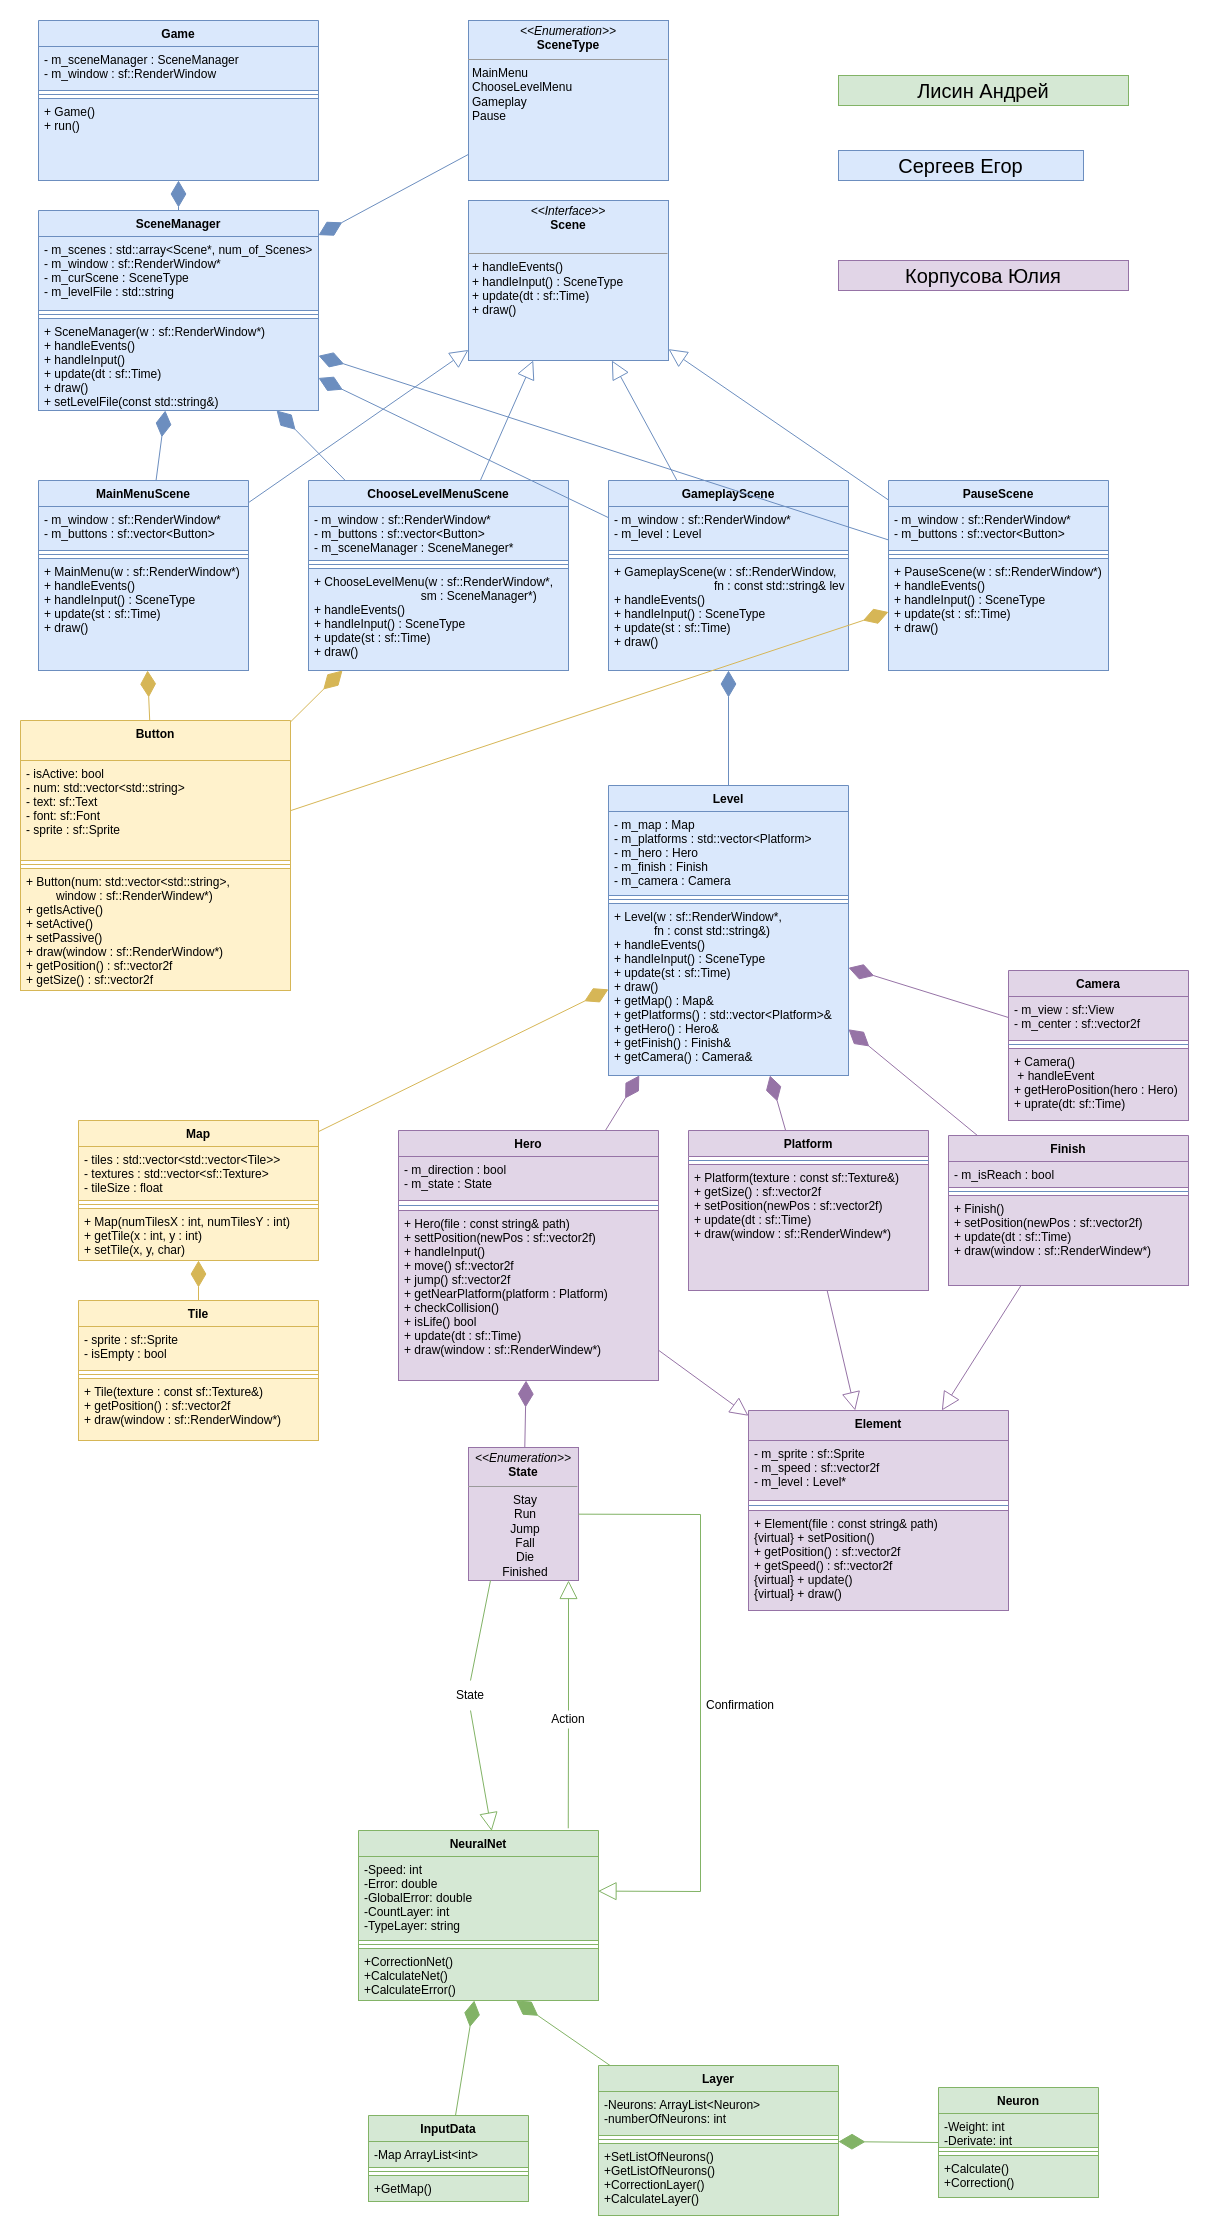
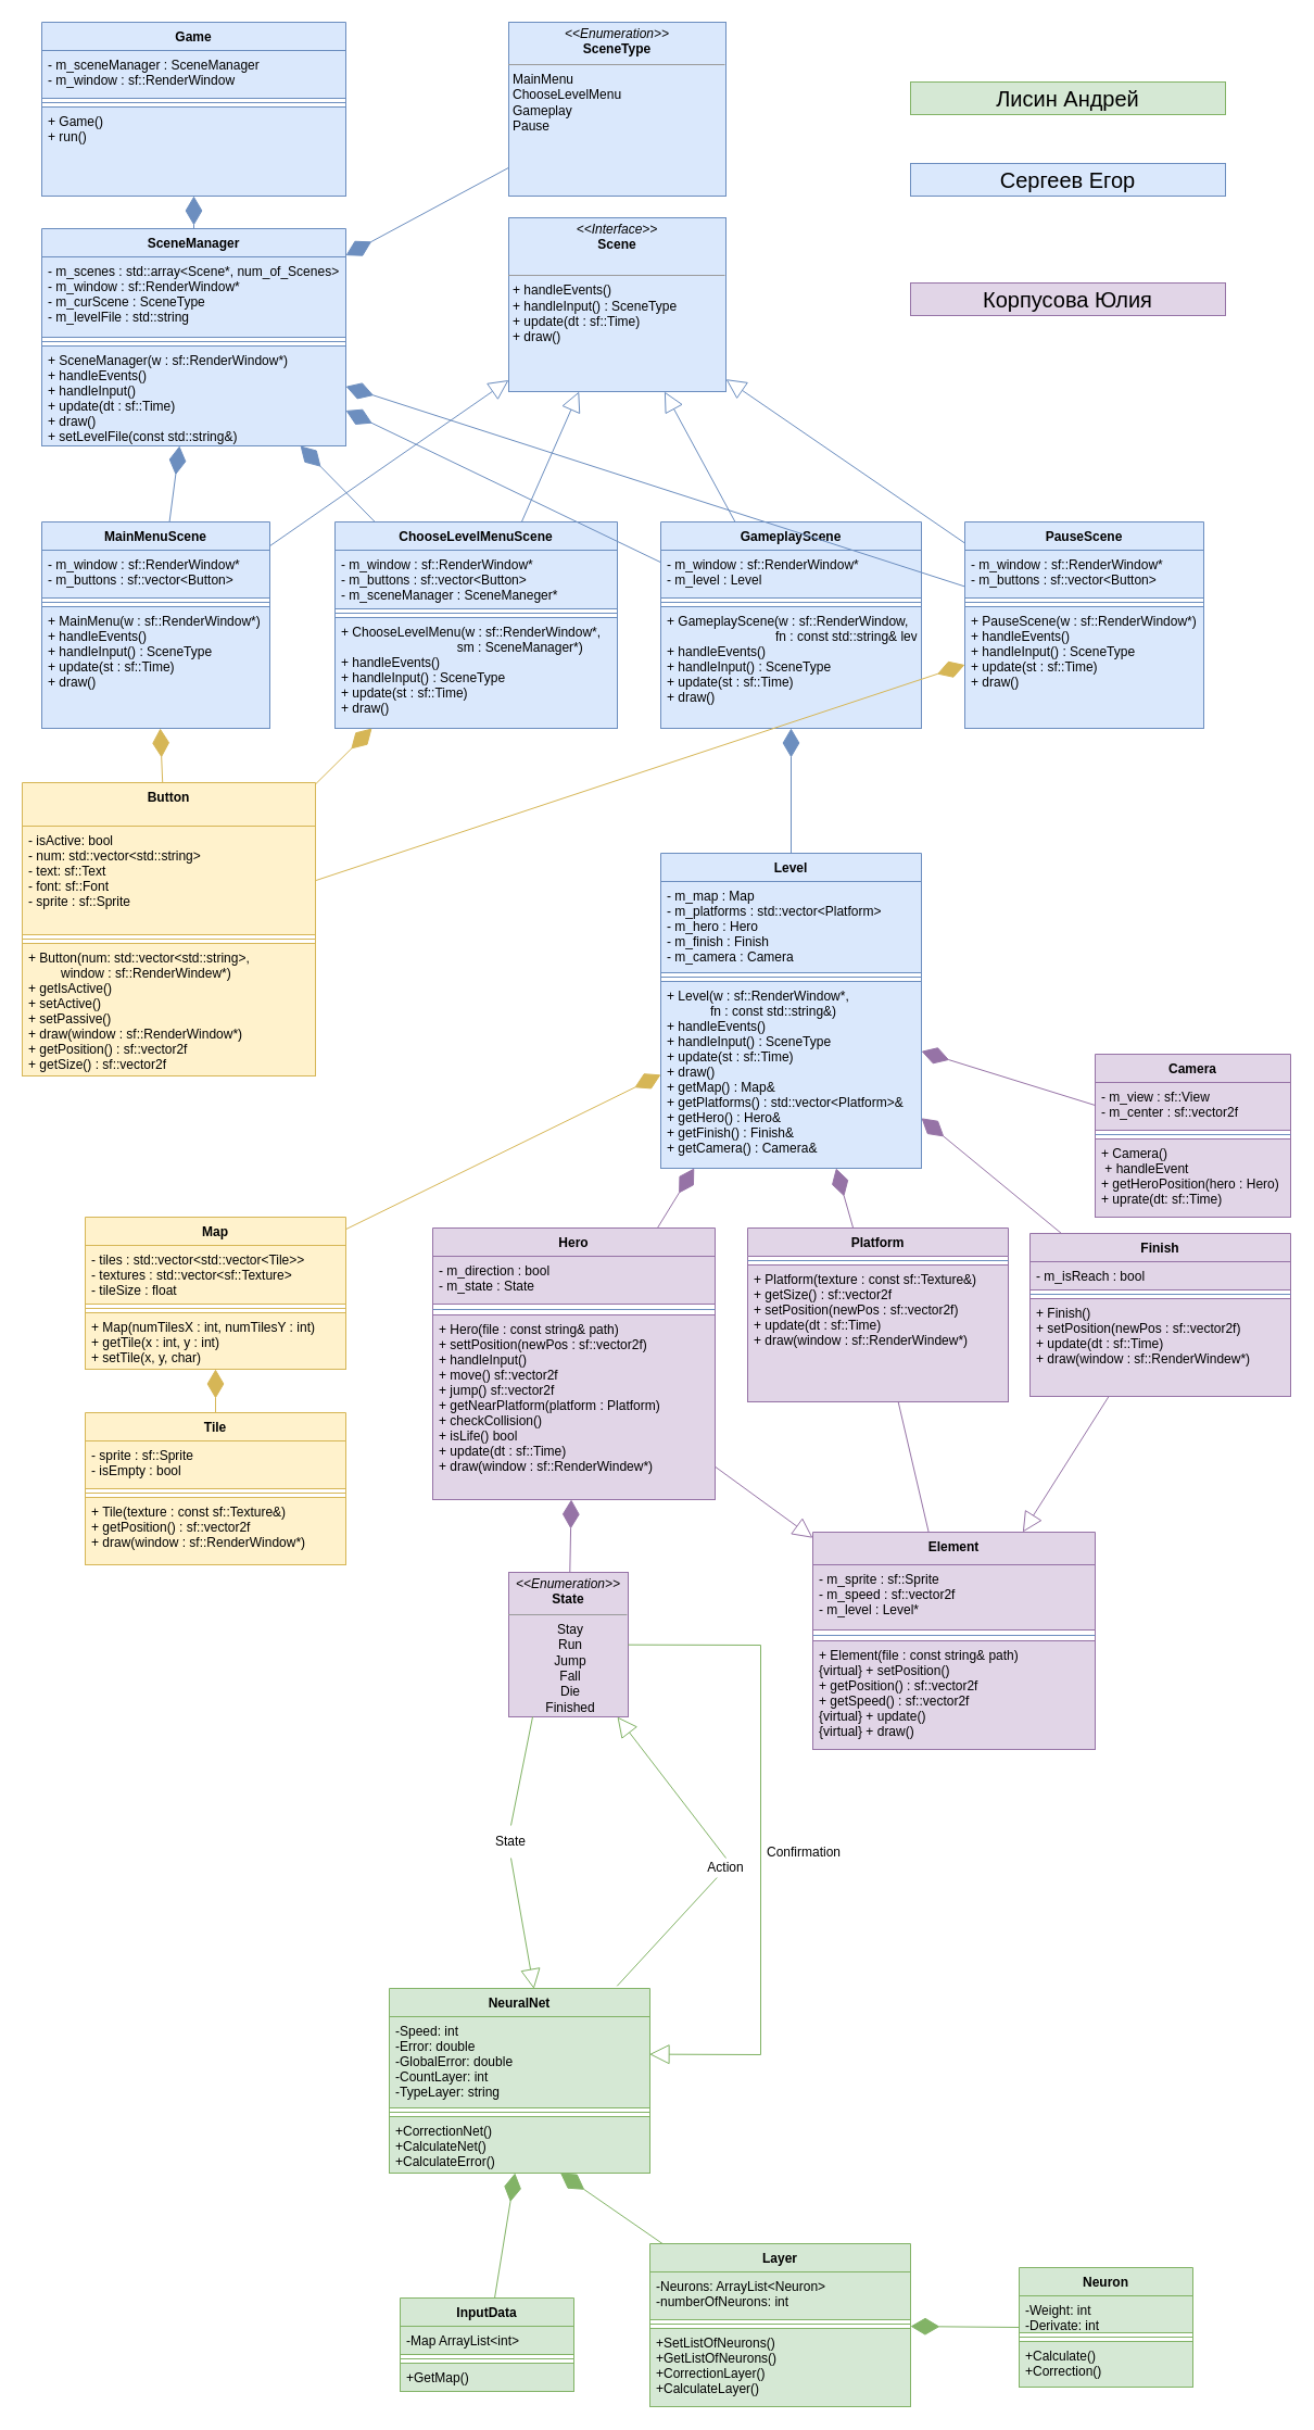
- <mxCell id="115" value="&lt;font style=&quot;font-size: 20px&quot;&gt;Сергеев Егор&lt;/font&gt;" style="text;html=1;strokeColor=#6c8ebf;fillColor=#dae8fc;align=center;verticalAlign=middle;whiteSpace=wrap;rounded=0;" parent="1" vertex="1"><mxGeometry x="838" y="150" width="245" height="30" as="geometry" /></mxCell>
+ <mxCell id="115" value="&lt;font style=&quot;font-size: 20px&quot;&gt;Сергеев Егор&lt;/font&gt;" style="text;html=1;strokeColor=#6c8ebf;fillColor=#dae8fc;align=center;verticalAlign=middle;whiteSpace=wrap;rounded=0;" parent="1" vertex="1"><mxGeometry x="838" y="150" width="290" height="30" as="geometry" /></mxCell>
- <mxCell id="59" value="" style="endArrow=block;endSize=16;endFill=0;html=1;rounded=0;fillColor=#e1d5e7;strokeColor=#9673a6;" parent="1" source="38" target="54" edge="1"><mxGeometry width="160" relative="1" as="geometry"><mxPoint x="1938" y="1230" as="sourcePoint" /><mxPoint x="1548" y="1160" as="targetPoint" /></mxGeometry></mxCell>
+ <mxCell id="59" value="" style="endArrow=none;endSize=16;endFill=0;html=1;rounded=0;fillColor=#e1d5e7;strokeColor=#9673a6;" parent="1" source="38" target="54" edge="1"><mxGeometry width="160" relative="1" as="geometry"><mxPoint x="1938" y="1230" as="sourcePoint" /><mxPoint x="1548" y="1160" as="targetPoint" /></mxGeometry></mxCell>
- <mxCell id="107" value="Action" style="text;html=1;strokeColor=none;fillColor=none;align=center;verticalAlign=middle;whiteSpace=wrap;rounded=0;" parent="1" vertex="1"><mxGeometry x="538" y="1710" width="60" height="18" as="geometry" /></mxCell>
+ <mxCell id="107" value="Action" style="text;html=1;strokeColor=none;fillColor=none;align=center;verticalAlign=middle;whiteSpace=wrap;rounded=0;" parent="1" vertex="1"><mxGeometry x="638" y="1710" width="60" height="18" as="geometry" /></mxCell>
